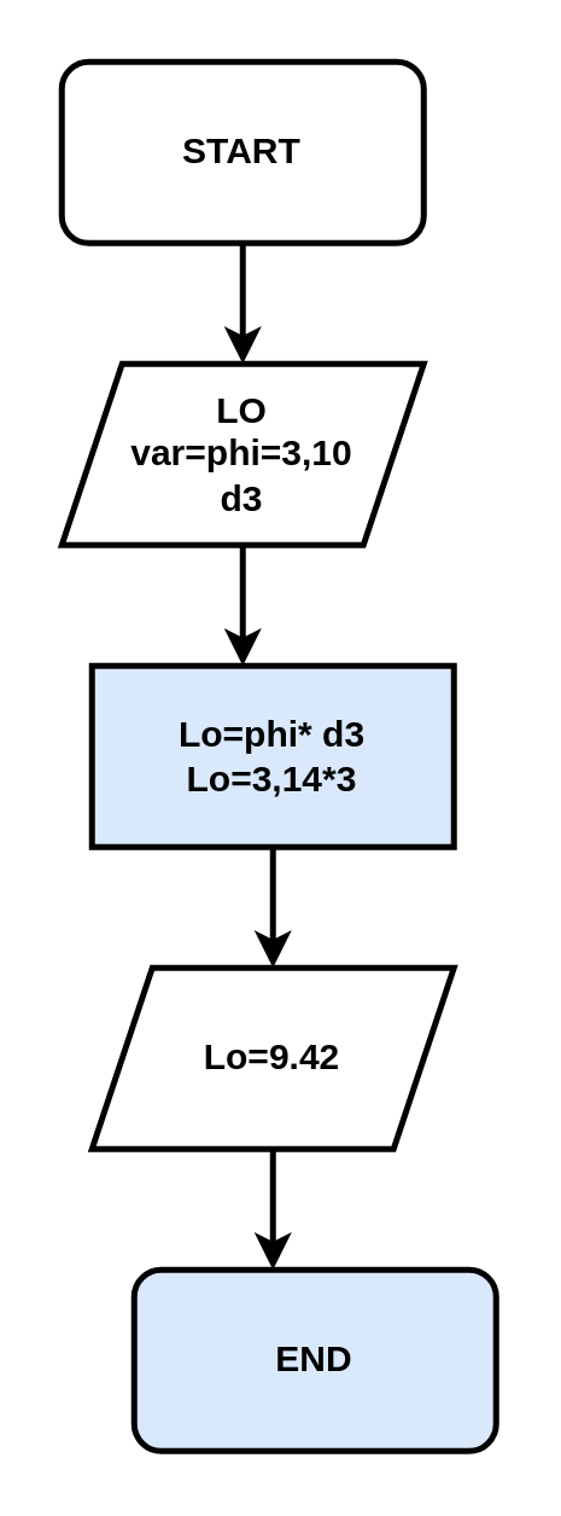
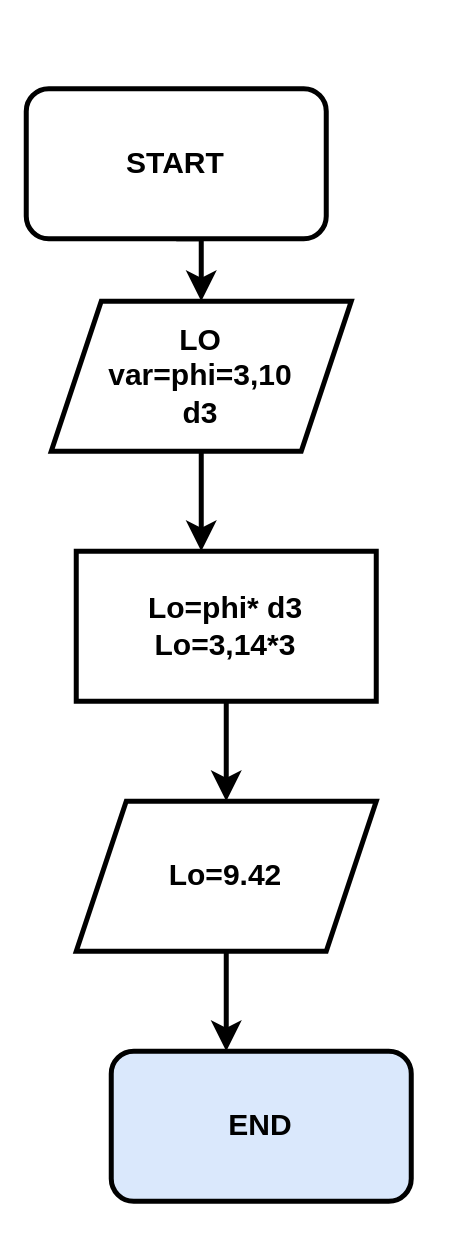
- <mxCell id="3" value="START" style="rounded=1;whiteSpace=wrap;html=1;fontStyle=1;strokeWidth=2;" vertex="1" parent="1"><mxGeometry x="20" y="20" width="120" height="60" as="geometry" /></mxCell>
+ <mxCell id="3" value="START" style="rounded=1;whiteSpace=wrap;html=1;fontStyle=1;strokeWidth=2;" vertex="1" parent="1"><mxGeometry x="10" y="35" width="120" height="60" as="geometry" /></mxCell>
- <mxCell id="7" value="&lt;div&gt;Lo=phi* d3&lt;/div&gt;&lt;div&gt;Lo=3,14*3&lt;br&gt;&lt;/div&gt;" style="rounded=0;whiteSpace=wrap;html=1;fontStyle=1;strokeWidth=2;fillColor=#dae8fc;" vertex="1" parent="1"><mxGeometry x="30" y="220" width="120" height="60" as="geometry" /></mxCell>
+ <mxCell id="7" value="&lt;div&gt;Lo=phi* d3&lt;/div&gt;&lt;div&gt;Lo=3,14*3&lt;br&gt;&lt;/div&gt;" style="rounded=0;whiteSpace=wrap;html=1;fontStyle=1;strokeWidth=2;" vertex="1" parent="1"><mxGeometry x="30" y="220" width="120" height="60" as="geometry" /></mxCell>
